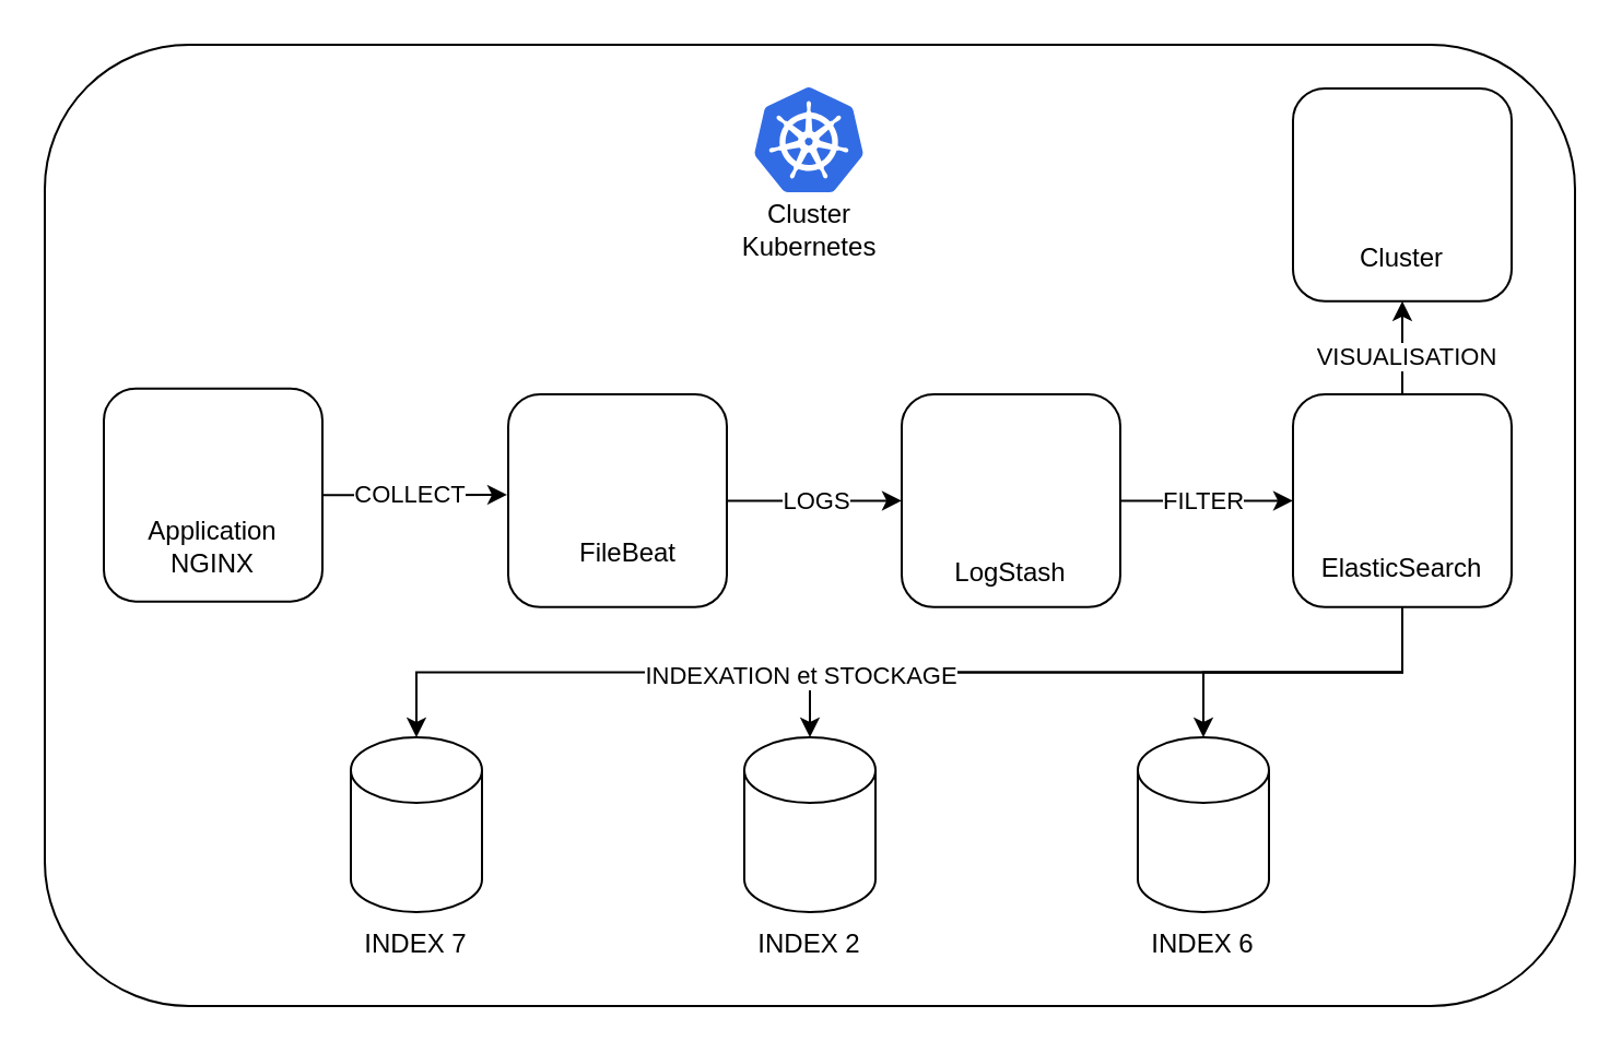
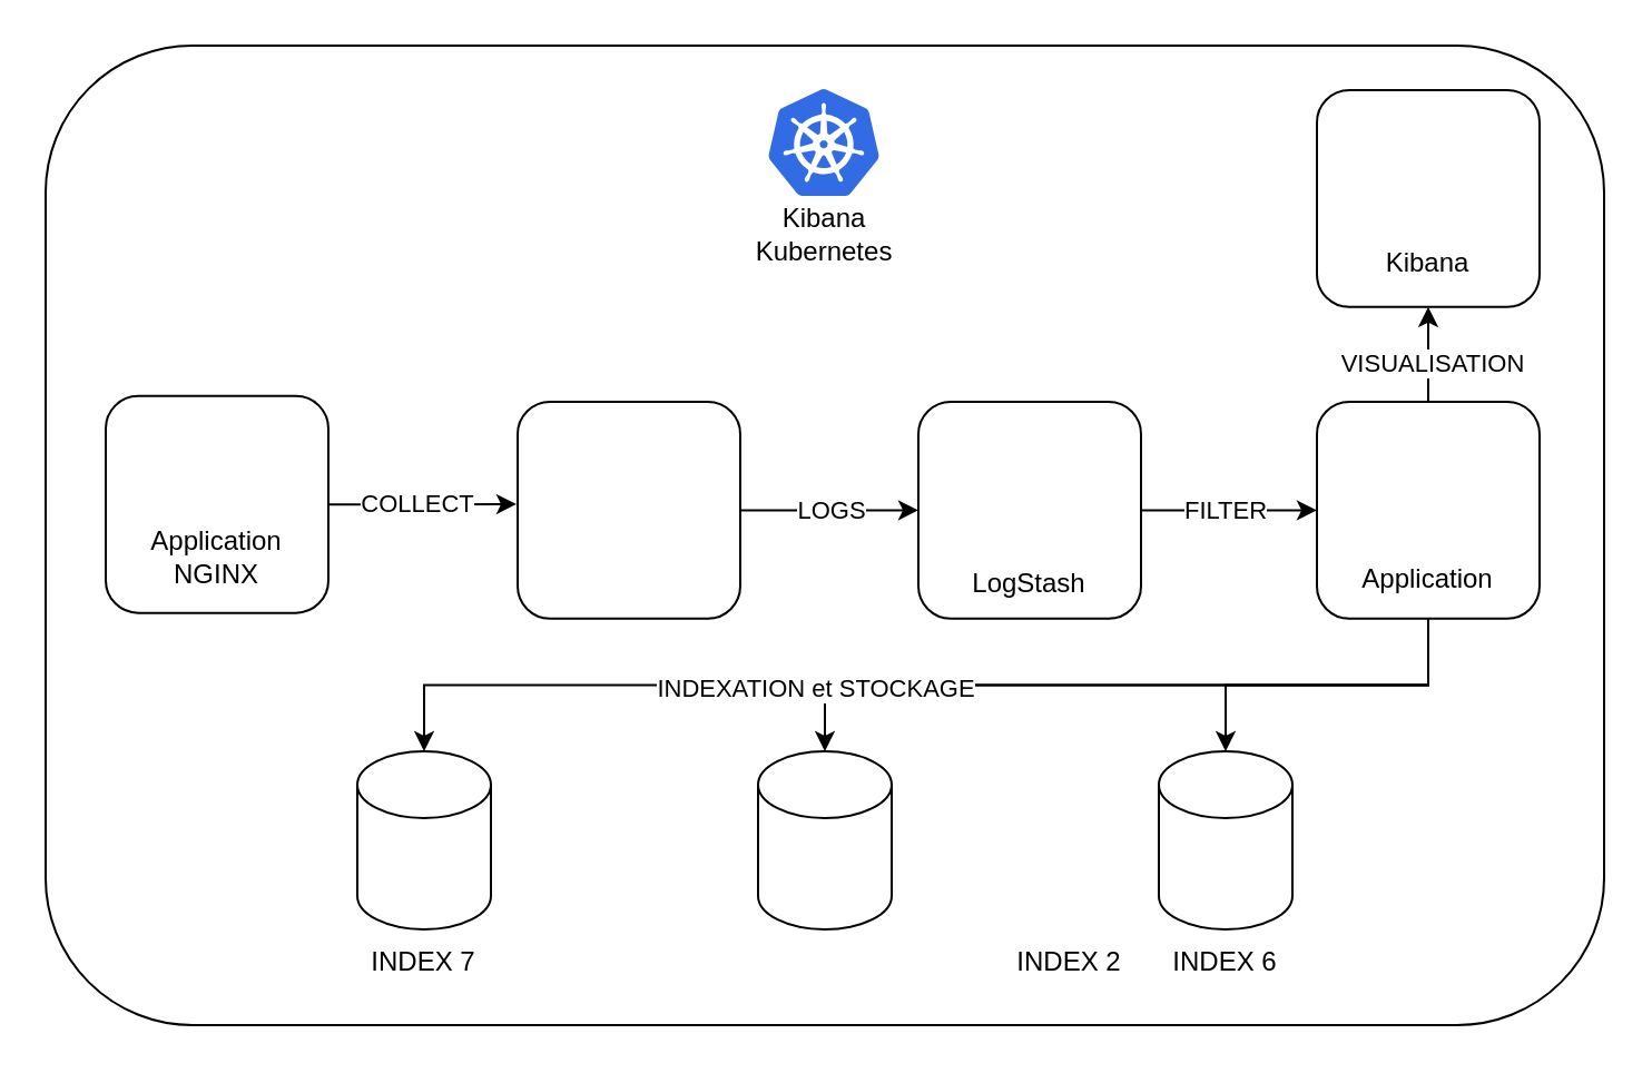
- <mxCell id="4" value="Cluster Kubernetes" style="text;html=1;strokeColor=none;fillColor=none;align=center;verticalAlign=middle;whiteSpace=wrap;rounded=0;" vertex="1" parent="1"><mxGeometry x="340" y="90" width="60" height="30" as="geometry" /></mxCell>
+ <mxCell id="4" value="Kibana Kubernetes" style="text;html=1;strokeColor=none;fillColor=none;align=center;verticalAlign=middle;whiteSpace=wrap;rounded=0;" vertex="1" parent="1"><mxGeometry x="340" y="90" width="60" height="30" as="geometry" /></mxCell>
- <mxCell id="29" value="Cluster" style="text;html=1;strokeColor=none;fillColor=none;align=center;verticalAlign=middle;whiteSpace=wrap;rounded=0;" vertex="1" parent="1"><mxGeometry x="611" y="105.41" width="60" height="24.59" as="geometry" /></mxCell>
+ <mxCell id="29" value="Kibana" style="text;html=1;strokeColor=none;fillColor=none;align=center;verticalAlign=middle;whiteSpace=wrap;rounded=0;" vertex="1" parent="1"><mxGeometry x="611" y="105.41" width="60" height="24.59" as="geometry" /></mxCell>
- <mxCell id="12" value="FileBeat" style="text;html=1;strokeColor=none;fillColor=none;align=center;verticalAlign=middle;whiteSpace=wrap;rounded=0;" vertex="1" parent="9"><mxGeometry x="20" y="57.84" width="60" height="30" as="geometry" /></mxCell>
- <mxCell id="7" value="ElasticSearch" style="text;html=1;strokeColor=none;fillColor=none;align=center;verticalAlign=middle;whiteSpace=wrap;rounded=0;" vertex="1" parent="5"><mxGeometry x="20" y="65.41" width="60" height="30" as="geometry" /></mxCell>
+ <mxCell id="7" value="Application" style="text;html=1;strokeColor=none;fillColor=none;align=center;verticalAlign=middle;whiteSpace=wrap;rounded=0;" vertex="1" parent="5"><mxGeometry x="20" y="65.41" width="60" height="30" as="geometry" /></mxCell>
- <mxCell id="38" value="INDEX 2" style="text;html=1;strokeColor=none;fillColor=none;align=center;verticalAlign=middle;whiteSpace=wrap;rounded=0;" vertex="1" parent="1"><mxGeometry x="340" y="417" width="60" height="30" as="geometry" /></mxCell>
+ <mxCell id="38" value="INDEX 2" style="text;html=1;strokeColor=none;fillColor=none;align=center;verticalAlign=middle;whiteSpace=wrap;rounded=0;" vertex="1" parent="1"><mxGeometry x="450" y="417" width="60" height="30" as="geometry" /></mxCell>
